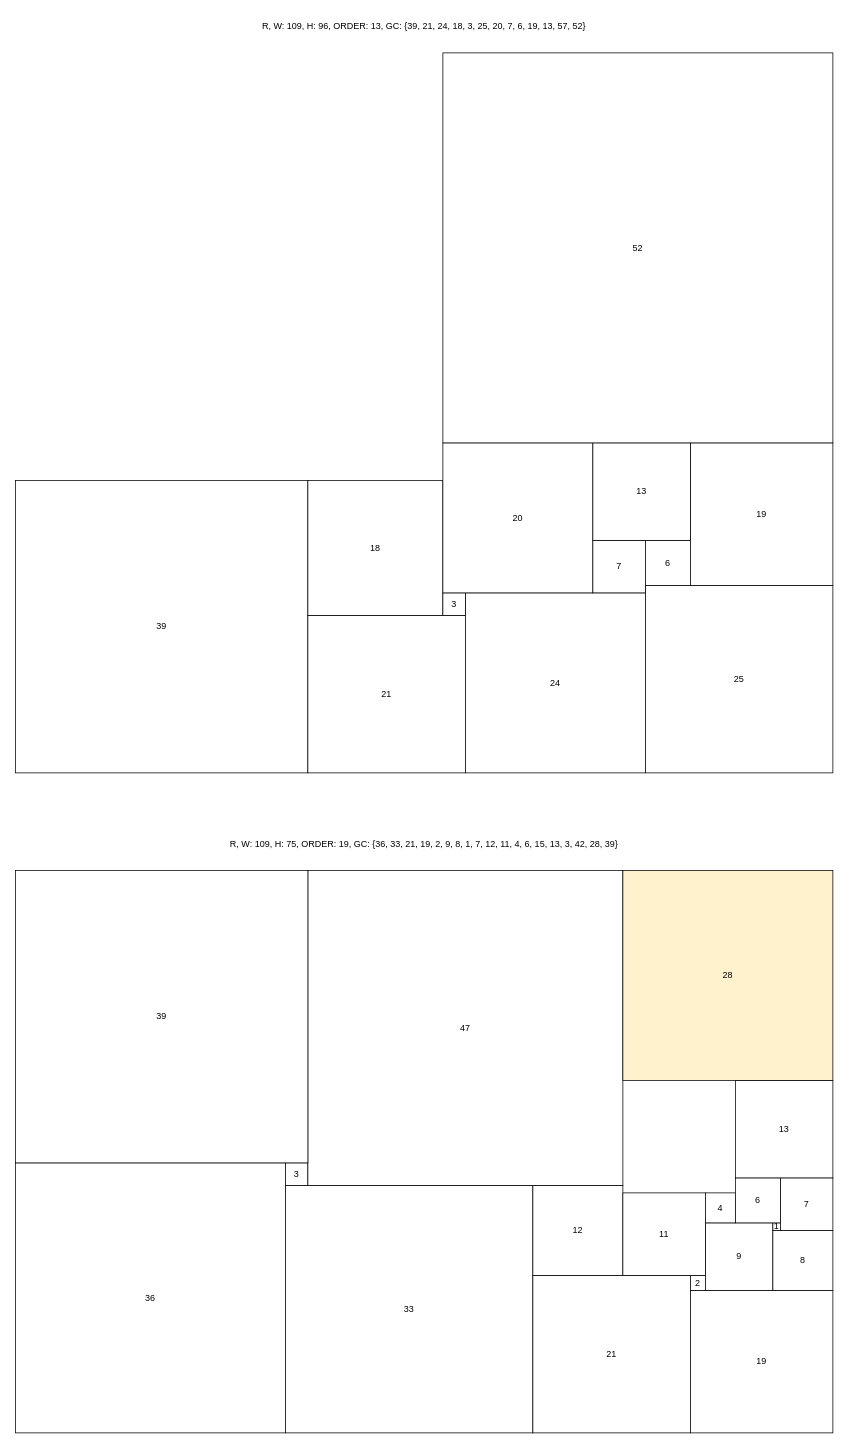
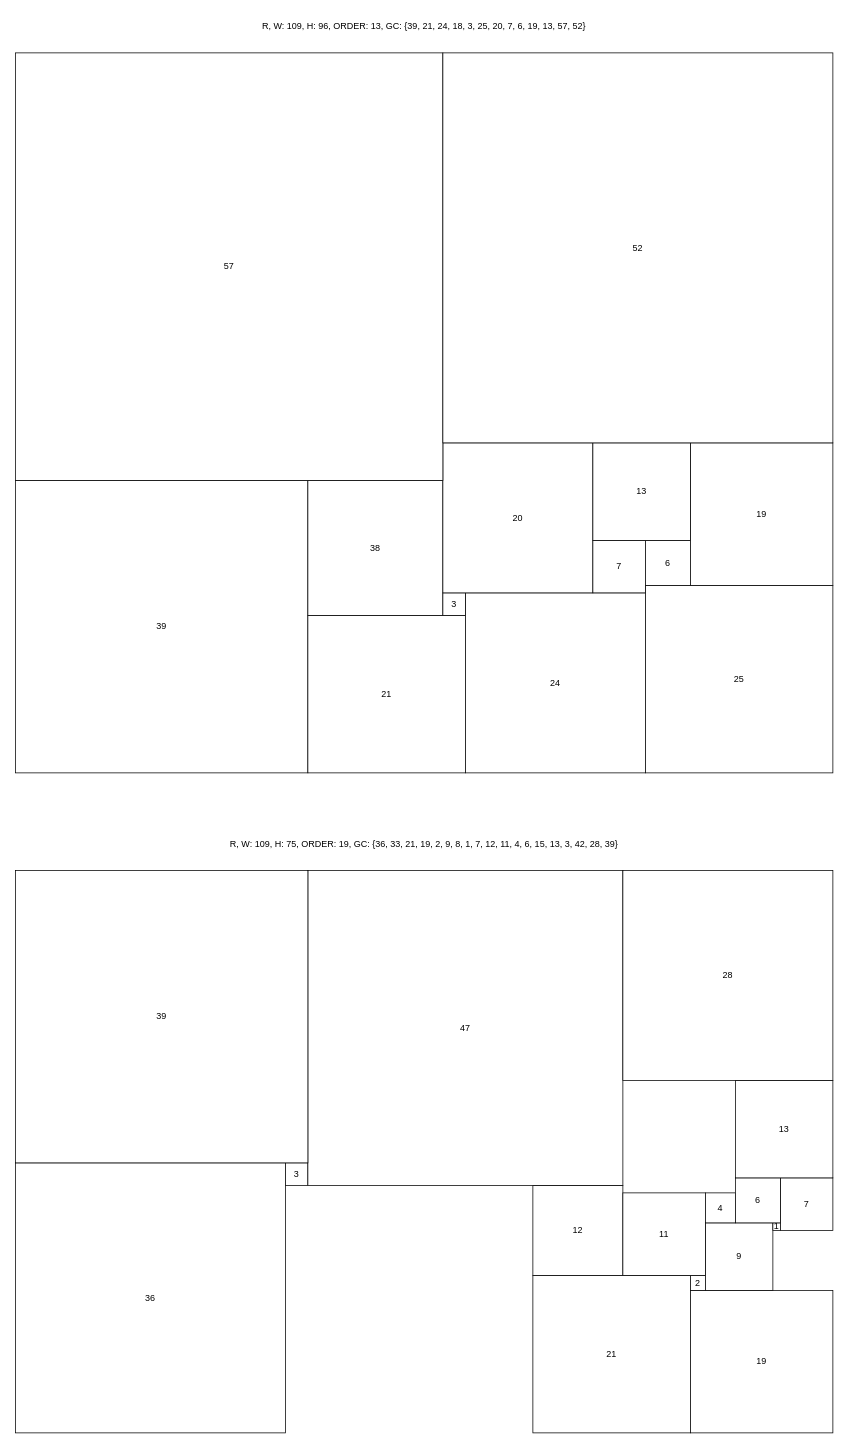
+ <mxCell id="16" value="57" style="rounded=0;whiteSpace=wrap;html=1;" parent="4" vertex="1"><mxGeometry width="570" height="570" as="geometry" /></mxCell>
- <mxCell id="8" value="18" style="rounded=0;whiteSpace=wrap;html=1;" parent="4" vertex="1"><mxGeometry x="390" y="570" width="180" height="180" as="geometry" /></mxCell>
+ <mxCell id="8" value="38" style="rounded=0;whiteSpace=wrap;html=1;" parent="4" vertex="1"><mxGeometry x="390" y="570" width="180" height="180" as="geometry" /></mxCell>
- <mxCell id="35" value="28" style="rounded=0;whiteSpace=wrap;html=1;fillColor=#fff2cc;" parent="18" vertex="1"><mxGeometry x="810" width="280" height="280" as="geometry" /></mxCell>
+ <mxCell id="35" value="28" style="rounded=0;whiteSpace=wrap;html=1;" parent="18" vertex="1"><mxGeometry x="810" width="280" height="280" as="geometry" /></mxCell>
- <mxCell id="25" value="8" style="rounded=0;whiteSpace=wrap;html=1;" parent="18" vertex="1"><mxGeometry x="1010" y="480" width="80" height="80" as="geometry" /></mxCell>
- <mxCell id="20" value="33" style="rounded=0;whiteSpace=wrap;html=1;" parent="18" vertex="1"><mxGeometry x="360" y="420" width="330" height="330" as="geometry" /></mxCell>
